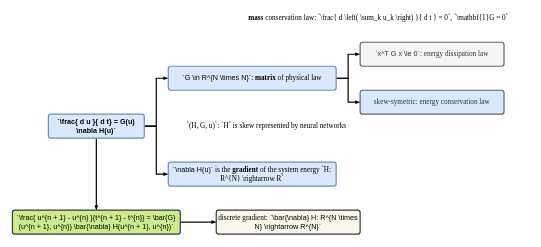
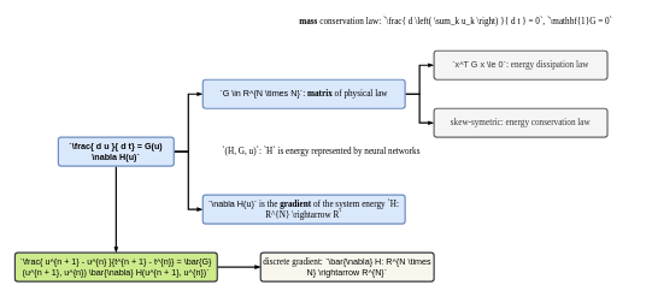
- <mxCell id="11" value="&lt;font face=&quot;Georgia&quot;&gt;skew-symetric: energy conservation law&lt;/font&gt;" style="whiteSpace=wrap;html=1;rounded=1;strokeColor=#666666;fillColor=#dae8fc;arcSize=10;fontColor=#333333;strokeWidth=2;" vertex="1" parent="1"><mxGeometry x="600" y="150" width="240" height="40" as="geometry" /></mxCell>
+ <mxCell id="11" value="&lt;font face=&quot;Georgia&quot;&gt;skew-symetric: energy conservation law&lt;/font&gt;" style="whiteSpace=wrap;html=1;rounded=1;strokeColor=#666666;fillColor=#f5f5f5;arcSize=10;fontColor=#333333;strokeWidth=2;" vertex="1" parent="1"><mxGeometry x="600" y="150" width="240" height="40" as="geometry" /></mxCell>
- <mxCell id="13" value="`(H, G, u)`: `H` is skew represented by neural networks&amp;nbsp;" style="text;html=1;align=center;verticalAlign=middle;resizable=0;points=[];autosize=1;strokeColor=none;fillColor=none;fontFamily=Georgia;" vertex="1" parent="1"><mxGeometry x="280" y="200" width="330" height="20" as="geometry" /></mxCell>
+ <mxCell id="13" value="`(H, G, u)`: `H` is energy represented by neural networks&amp;nbsp;" style="text;html=1;align=center;verticalAlign=middle;resizable=0;points=[];autosize=1;strokeColor=none;fillColor=none;fontFamily=Georgia;" vertex="1" parent="1"><mxGeometry x="280" y="200" width="330" height="20" as="geometry" /></mxCell>
